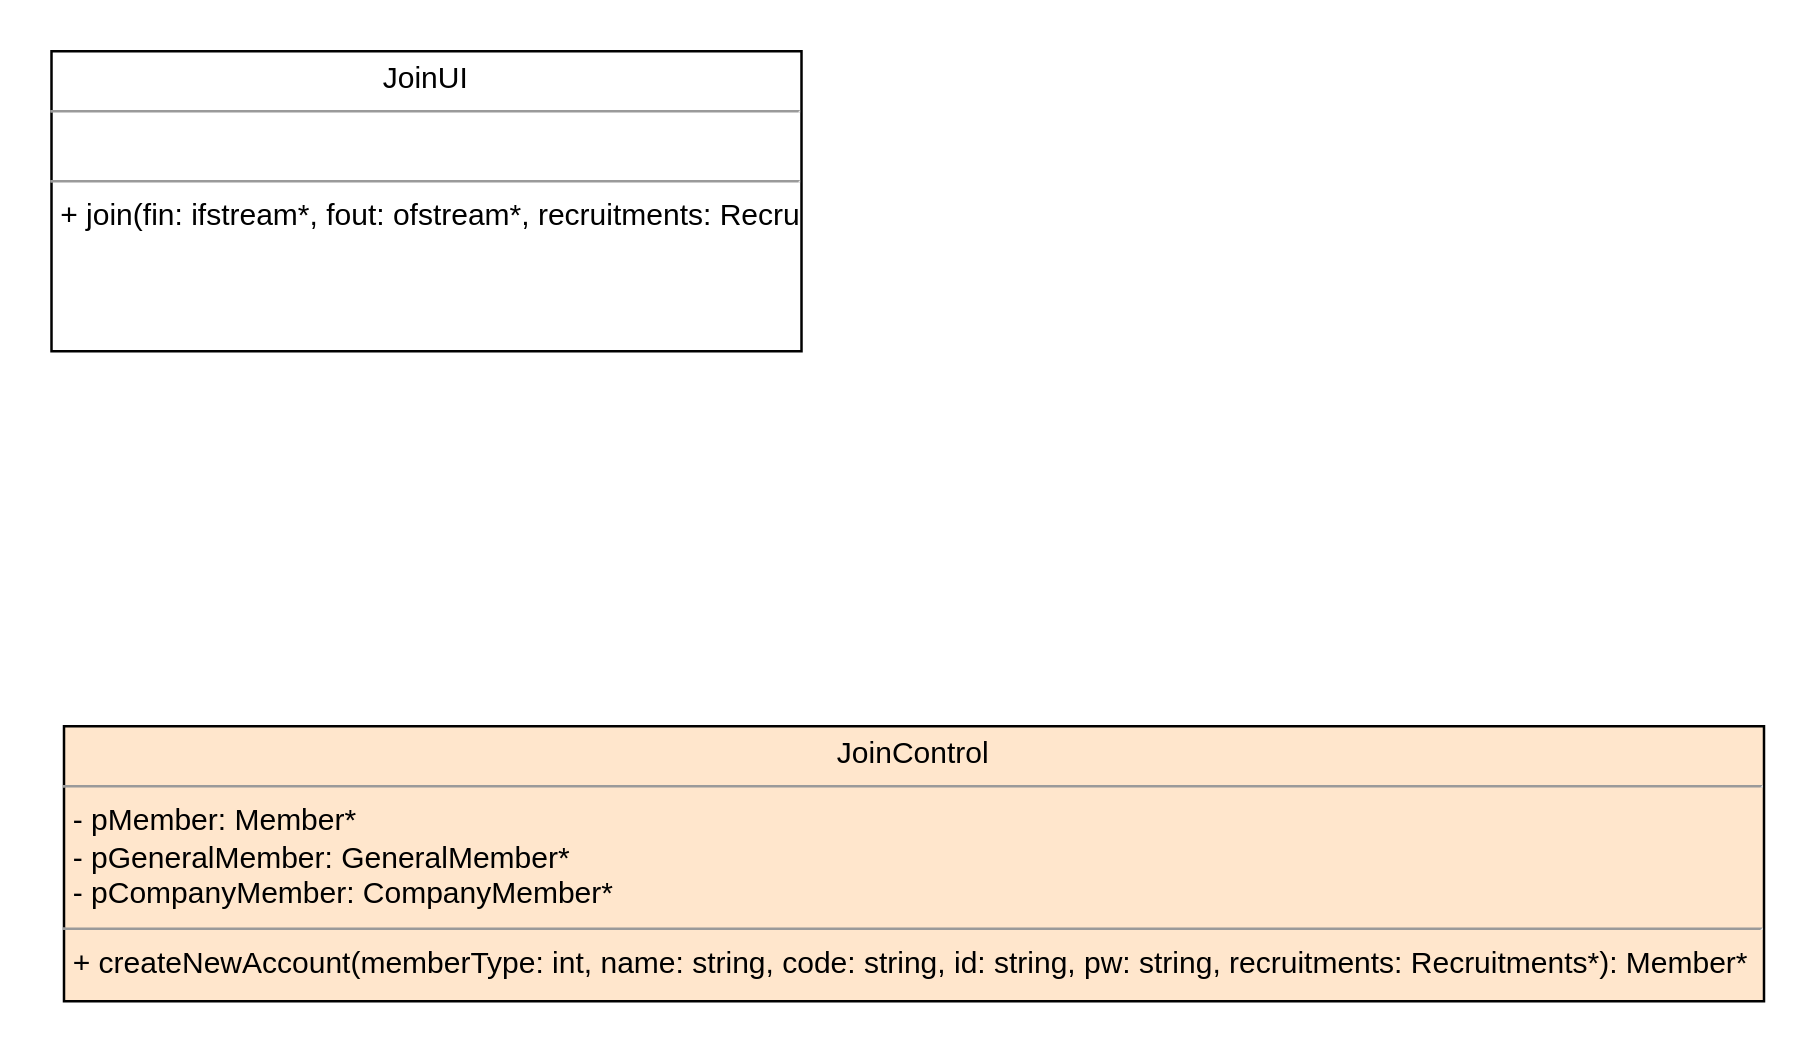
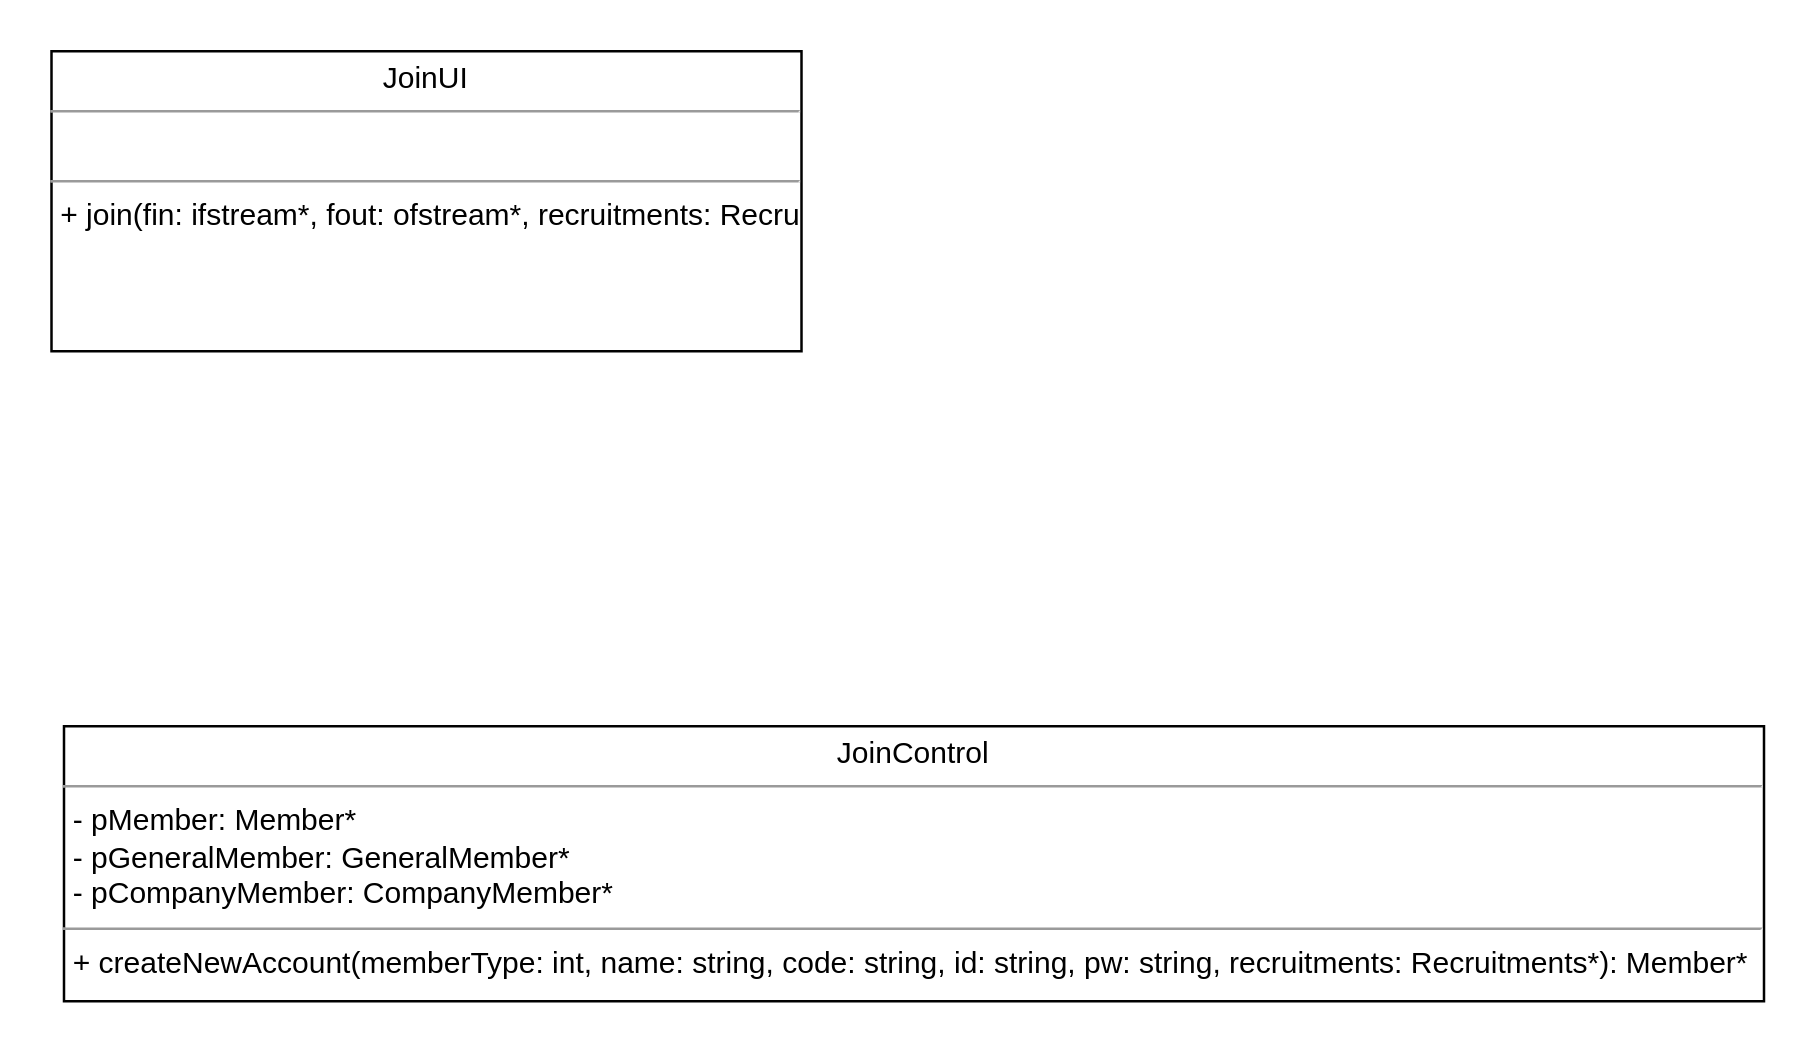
- <mxCell id="3" value="&lt;p style=&quot;margin:0px;margin-top:4px;text-align:center;&quot;&gt;JoinControl&lt;/p&gt;&lt;hr size=&quot;1&quot;&gt;&lt;p style=&quot;margin:0px;margin-left:4px;&quot;&gt;- pMember: Member*&lt;/p&gt;&lt;p style=&quot;margin:0px;margin-left:4px;&quot;&gt;- pGeneralMember: GeneralMember*&lt;/p&gt;&lt;p style=&quot;margin:0px;margin-left:4px;&quot;&gt;- pCompanyMember: CompanyMember*&lt;/p&gt;&lt;hr size=&quot;1&quot;&gt;&lt;p style=&quot;margin:0px;margin-left:4px;&quot;&gt;+ createNewAccount(memberType: int, name: string, code: string, id: string, pw: string, recruitments: Recruitments*): Member*&lt;/p&gt;" style="verticalAlign=top;align=left;overflow=fill;fontSize=12;fontFamily=Helvetica;html=1;fillColor=#ffe6cc;" parent="1" vertex="1"><mxGeometry x="25" y="290" width="680" height="110" as="geometry" /></mxCell>
+ <mxCell id="3" value="&lt;p style=&quot;margin:0px;margin-top:4px;text-align:center;&quot;&gt;JoinControl&lt;/p&gt;&lt;hr size=&quot;1&quot;&gt;&lt;p style=&quot;margin:0px;margin-left:4px;&quot;&gt;- pMember: Member*&lt;/p&gt;&lt;p style=&quot;margin:0px;margin-left:4px;&quot;&gt;- pGeneralMember: GeneralMember*&lt;/p&gt;&lt;p style=&quot;margin:0px;margin-left:4px;&quot;&gt;- pCompanyMember: CompanyMember*&lt;/p&gt;&lt;hr size=&quot;1&quot;&gt;&lt;p style=&quot;margin:0px;margin-left:4px;&quot;&gt;+ createNewAccount(memberType: int, name: string, code: string, id: string, pw: string, recruitments: Recruitments*): Member*&lt;/p&gt;" style="verticalAlign=top;align=left;overflow=fill;fontSize=12;fontFamily=Helvetica;html=1;" parent="1" vertex="1"><mxGeometry x="25" y="290" width="680" height="110" as="geometry" /></mxCell>
